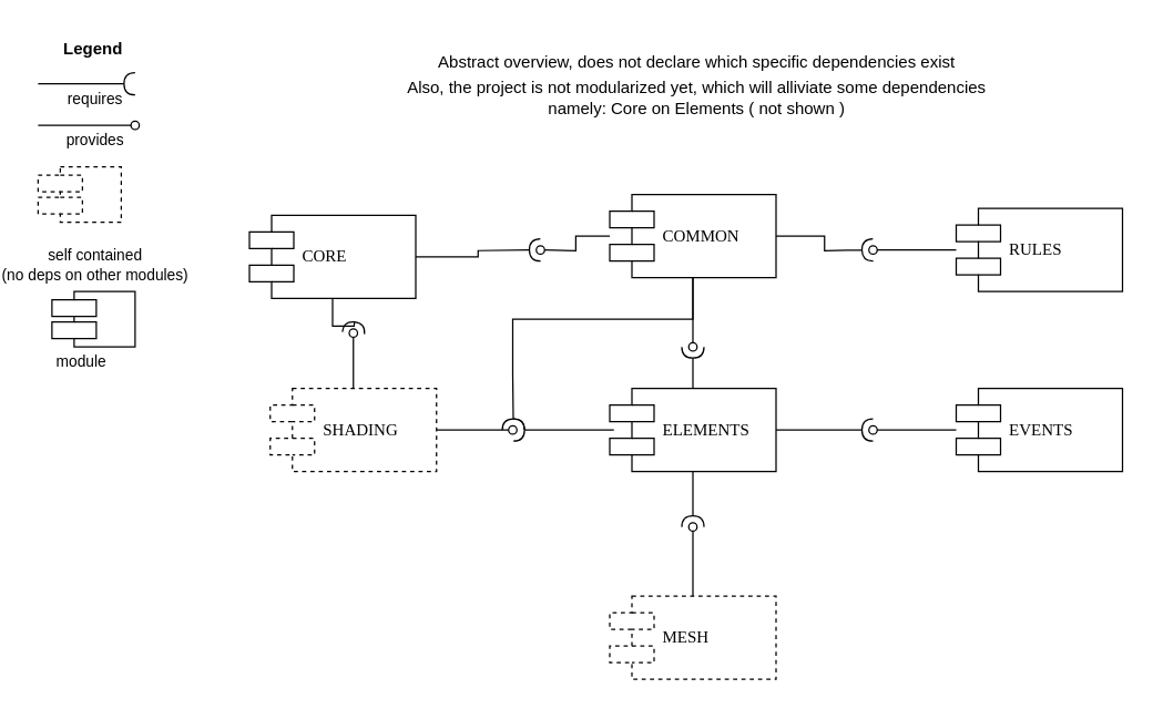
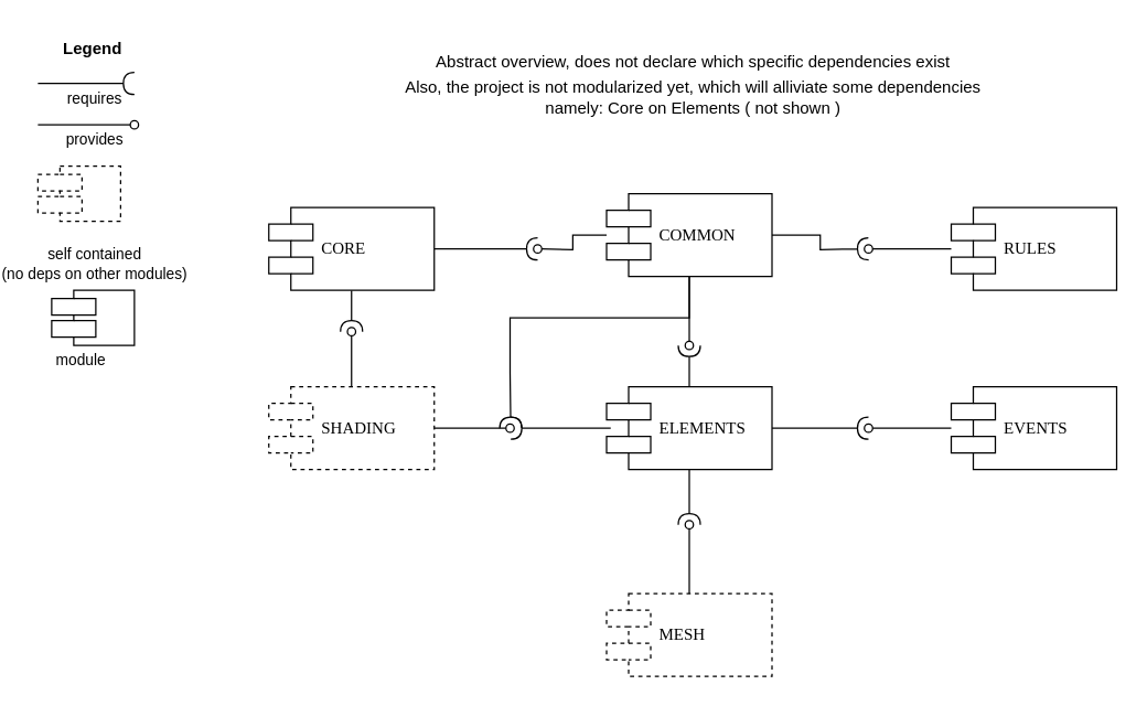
- <mxCell id="4" value="CORE" style="shape=component;align=left;spacingLeft=36;rounded=0;shadow=0;comic=0;labelBackgroundColor=none;strokeWidth=1;fontFamily=Verdana;fontSize=12;html=1;" parent="1" vertex="1"><mxGeometry x="172.5" y="155" width="120" height="60" as="geometry" /></mxCell>
+ <mxCell id="4" value="CORE" style="shape=component;align=left;spacingLeft=36;rounded=0;shadow=0;comic=0;labelBackgroundColor=none;strokeWidth=1;fontFamily=Verdana;fontSize=12;html=1;" parent="1" vertex="1"><mxGeometry x="187.5" y="150" width="120" height="60" as="geometry" /></mxCell>
